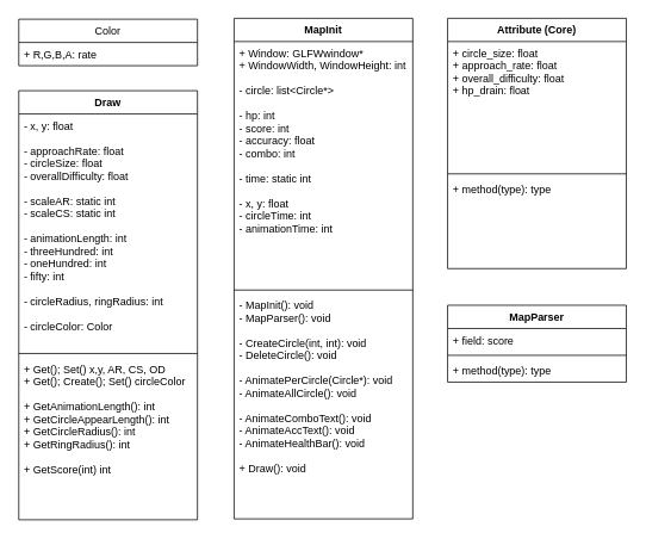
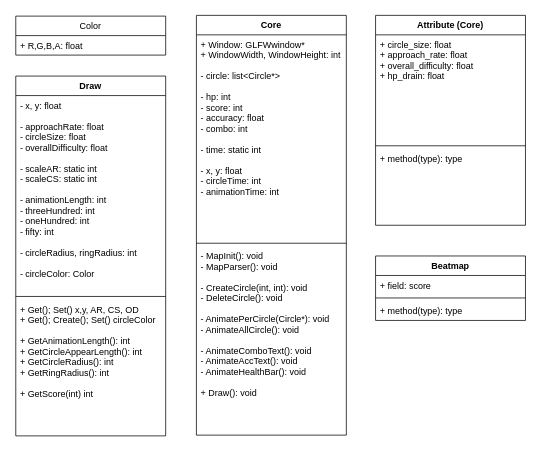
- <mxCell id="6" value="MapInit" style="swimlane;fontStyle=1;align=center;verticalAlign=top;childLayout=stackLayout;horizontal=1;startSize=26;horizontalStack=0;resizeParent=1;resizeParentMax=0;resizeLast=0;collapsible=1;marginBottom=0;" parent="1" vertex="1"><mxGeometry x="261" y="20" width="200" height="560" as="geometry" /></mxCell>
+ <mxCell id="6" value="Core" style="swimlane;fontStyle=1;align=center;verticalAlign=top;childLayout=stackLayout;horizontal=1;startSize=26;horizontalStack=0;resizeParent=1;resizeParentMax=0;resizeLast=0;collapsible=1;marginBottom=0;" parent="1" vertex="1"><mxGeometry x="261" y="20" width="200" height="560" as="geometry" /></mxCell>
- <mxCell id="11" value="+ R,G,B,A: rate" style="text;strokeColor=none;fillColor=none;align=left;verticalAlign=top;spacingLeft=4;spacingRight=4;overflow=hidden;rotatable=0;points=[[0,0.5],[1,0.5]];portConstraint=eastwest;" parent="10" vertex="1"><mxGeometry y="26" width="200" height="26" as="geometry" /></mxCell>
+ <mxCell id="11" value="+ R,G,B,A: float" style="text;strokeColor=none;fillColor=none;align=left;verticalAlign=top;spacingLeft=4;spacingRight=4;overflow=hidden;rotatable=0;points=[[0,0.5],[1,0.5]];portConstraint=eastwest;" parent="10" vertex="1"><mxGeometry y="26" width="200" height="26" as="geometry" /></mxCell>
- <mxCell id="16" value="MapParser" style="swimlane;fontStyle=1;align=center;verticalAlign=top;childLayout=stackLayout;horizontal=1;startSize=26;horizontalStack=0;resizeParent=1;resizeParentMax=0;resizeLast=0;collapsible=1;marginBottom=0;" vertex="1" parent="1"><mxGeometry x="500" y="341" width="200" height="86" as="geometry" /></mxCell>
+ <mxCell id="16" value="Beatmap" style="swimlane;fontStyle=1;align=center;verticalAlign=top;childLayout=stackLayout;horizontal=1;startSize=26;horizontalStack=0;resizeParent=1;resizeParentMax=0;resizeLast=0;collapsible=1;marginBottom=0;" vertex="1" parent="1"><mxGeometry x="500" y="341" width="200" height="86" as="geometry" /></mxCell>
